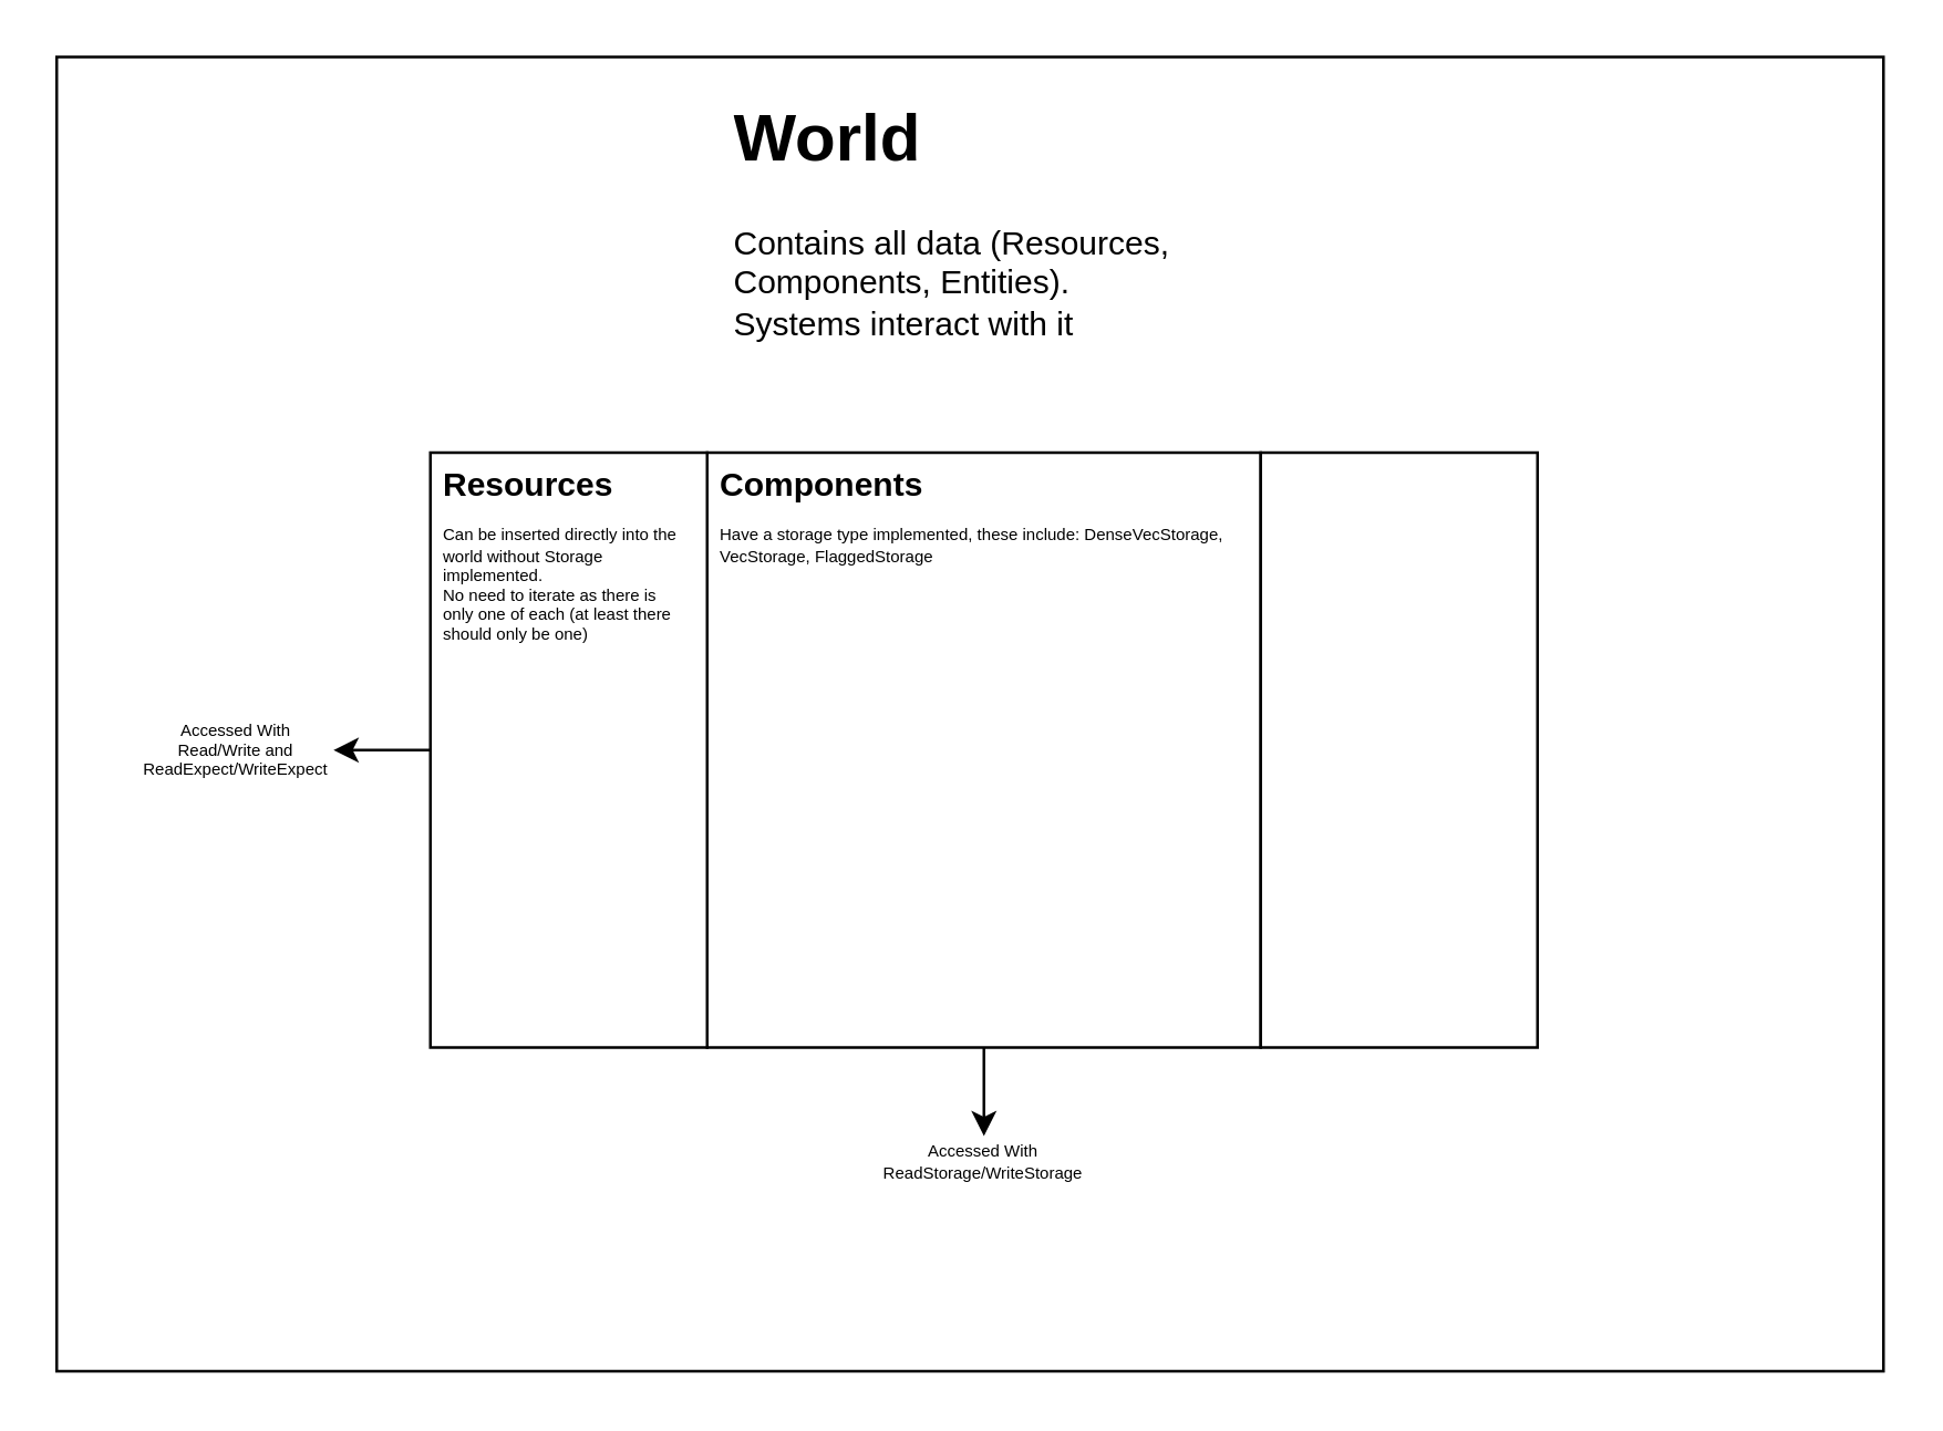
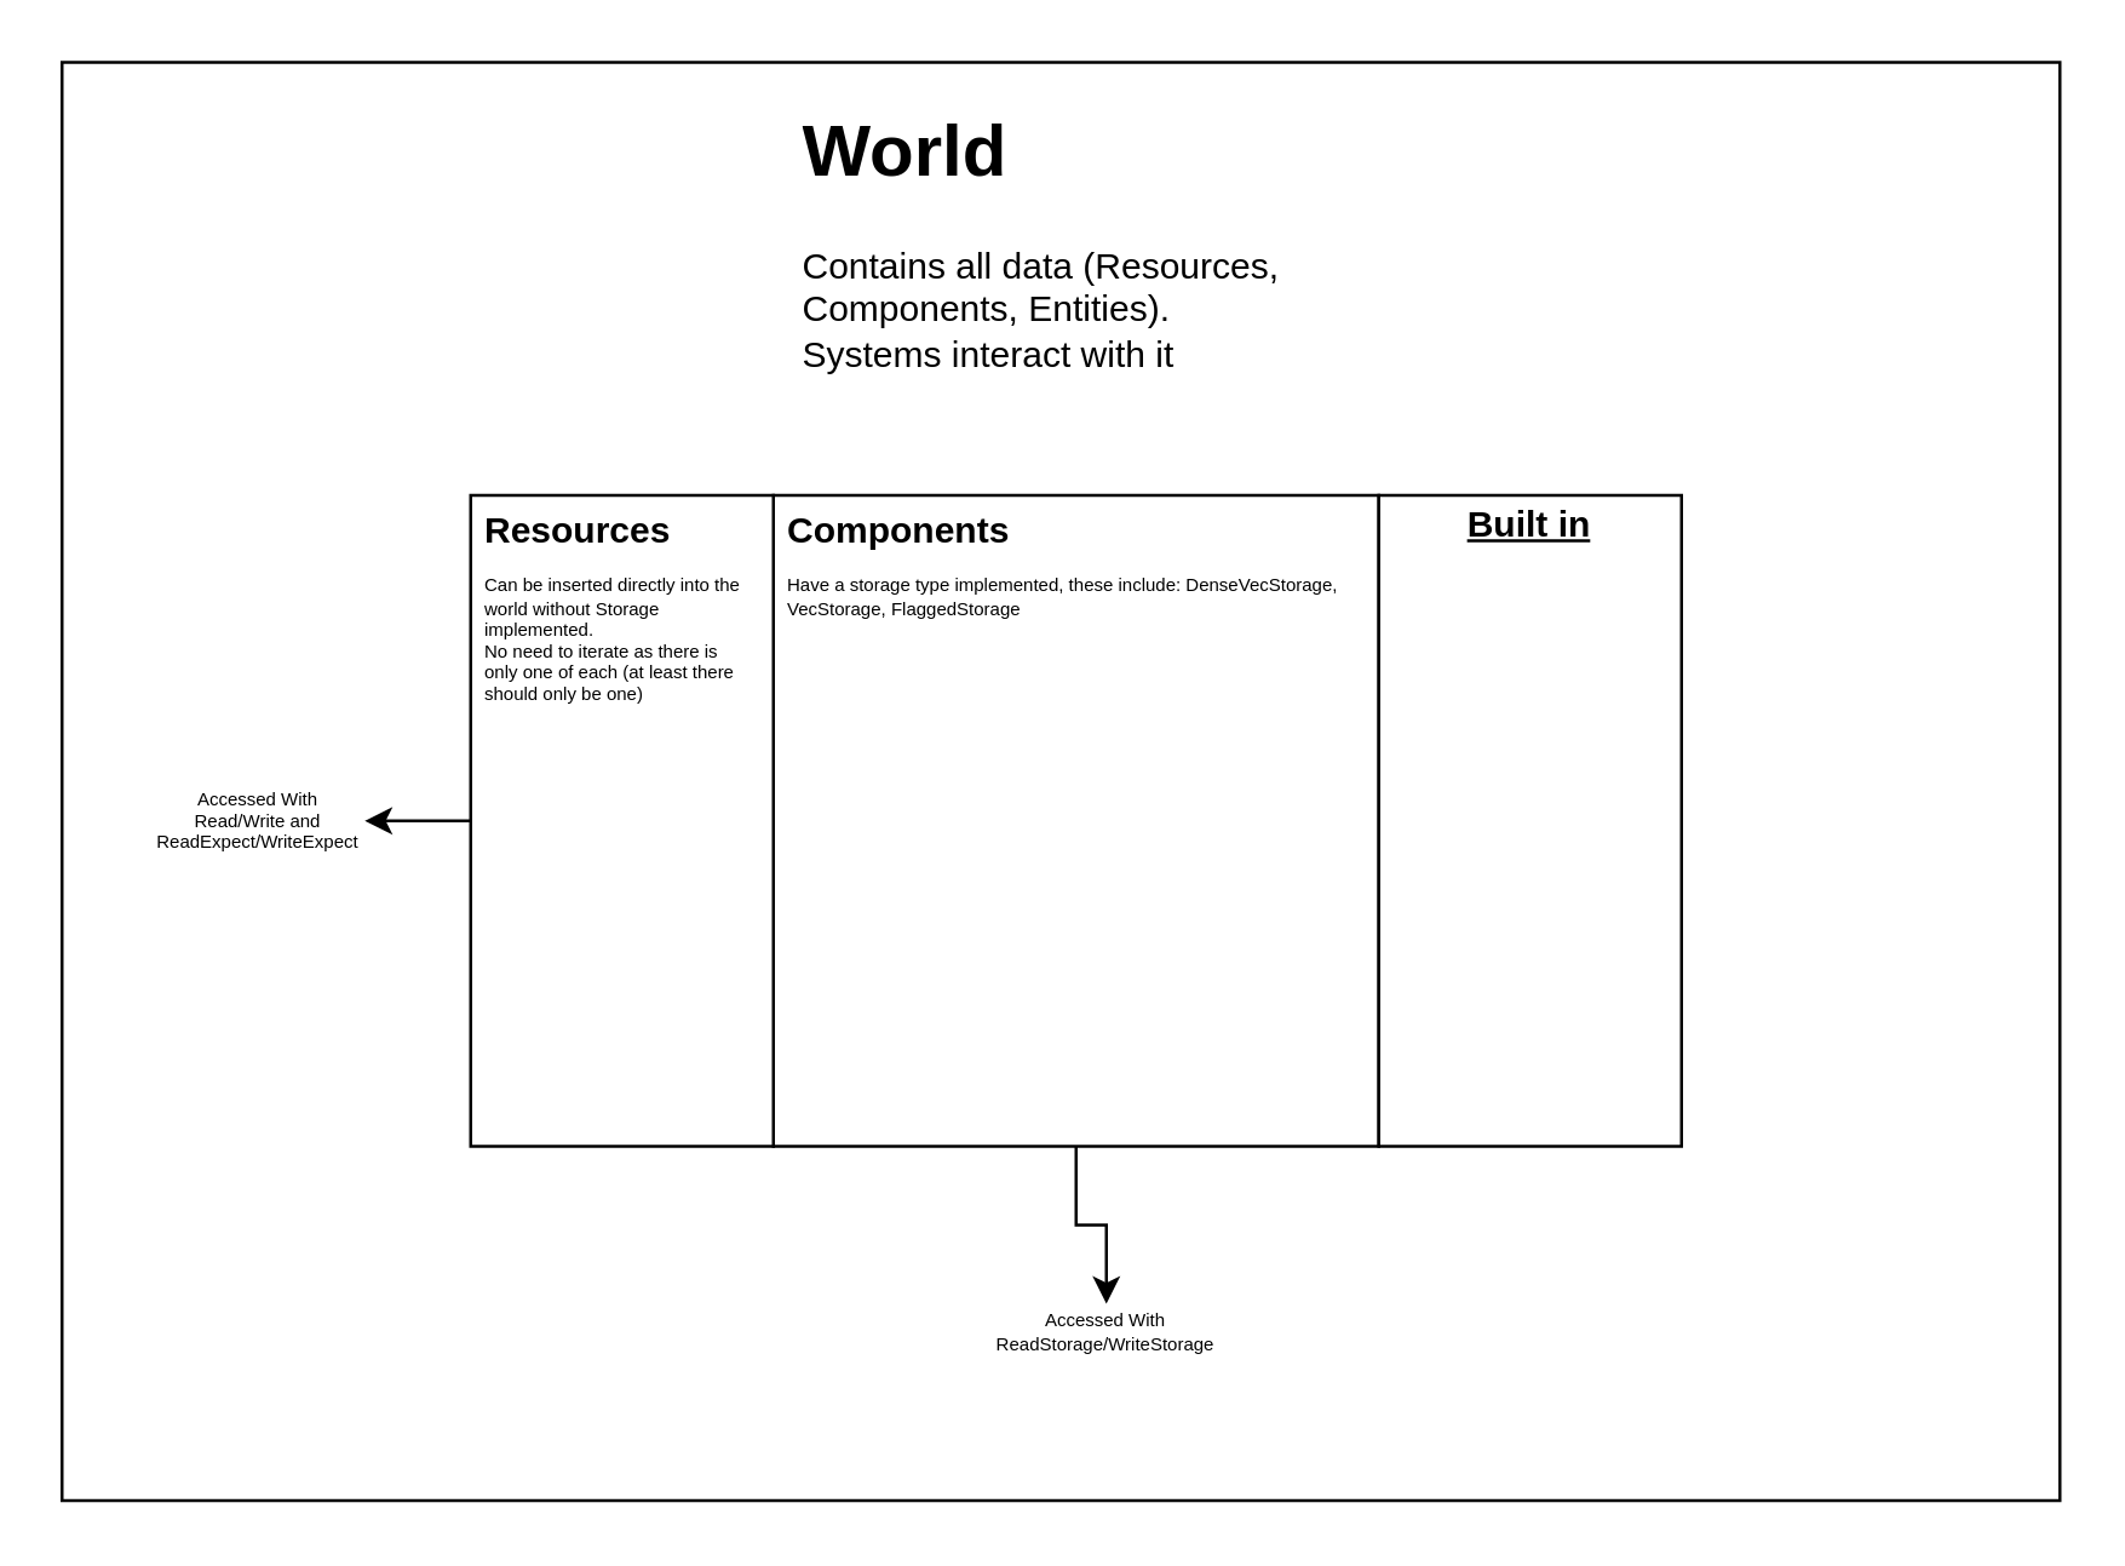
+ <mxCell id="7" value="&lt;b&gt;&lt;u&gt;Built in&lt;br&gt;&lt;/u&gt;&lt;/b&gt;" style="text;html=1;strokeColor=none;fillColor=none;align=center;verticalAlign=middle;whiteSpace=wrap;rounded=0;" parent="1" vertex="1"><mxGeometry x="455" y="163" width="100" height="20" as="geometry" /></mxCell>
- <mxCell id="11" value="&lt;font style=&quot;font-size: 6px&quot;&gt;Accessed With ReadStorage/WriteStorage&lt;br&gt;&lt;/font&gt;" style="text;html=1;strokeColor=none;fillColor=none;align=center;verticalAlign=middle;whiteSpace=wrap;rounded=0;labelPosition=center;verticalLabelPosition=middle;fontSize=6;" parent="1" vertex="1"><mxGeometry x="320" y="410" width="70" height="20.5" as="geometry" /></mxCell>
+ <mxCell id="11" value="&lt;font style=&quot;font-size: 6px&quot;&gt;Accessed With ReadStorage/WriteStorage&lt;br&gt;&lt;/font&gt;" style="text;html=1;strokeColor=none;fillColor=none;align=center;verticalAlign=middle;whiteSpace=wrap;rounded=0;labelPosition=center;verticalLabelPosition=middle;fontSize=6;" parent="1" vertex="1"><mxGeometry x="330" y="430" width="70" height="20.5" as="geometry" /></mxCell>
